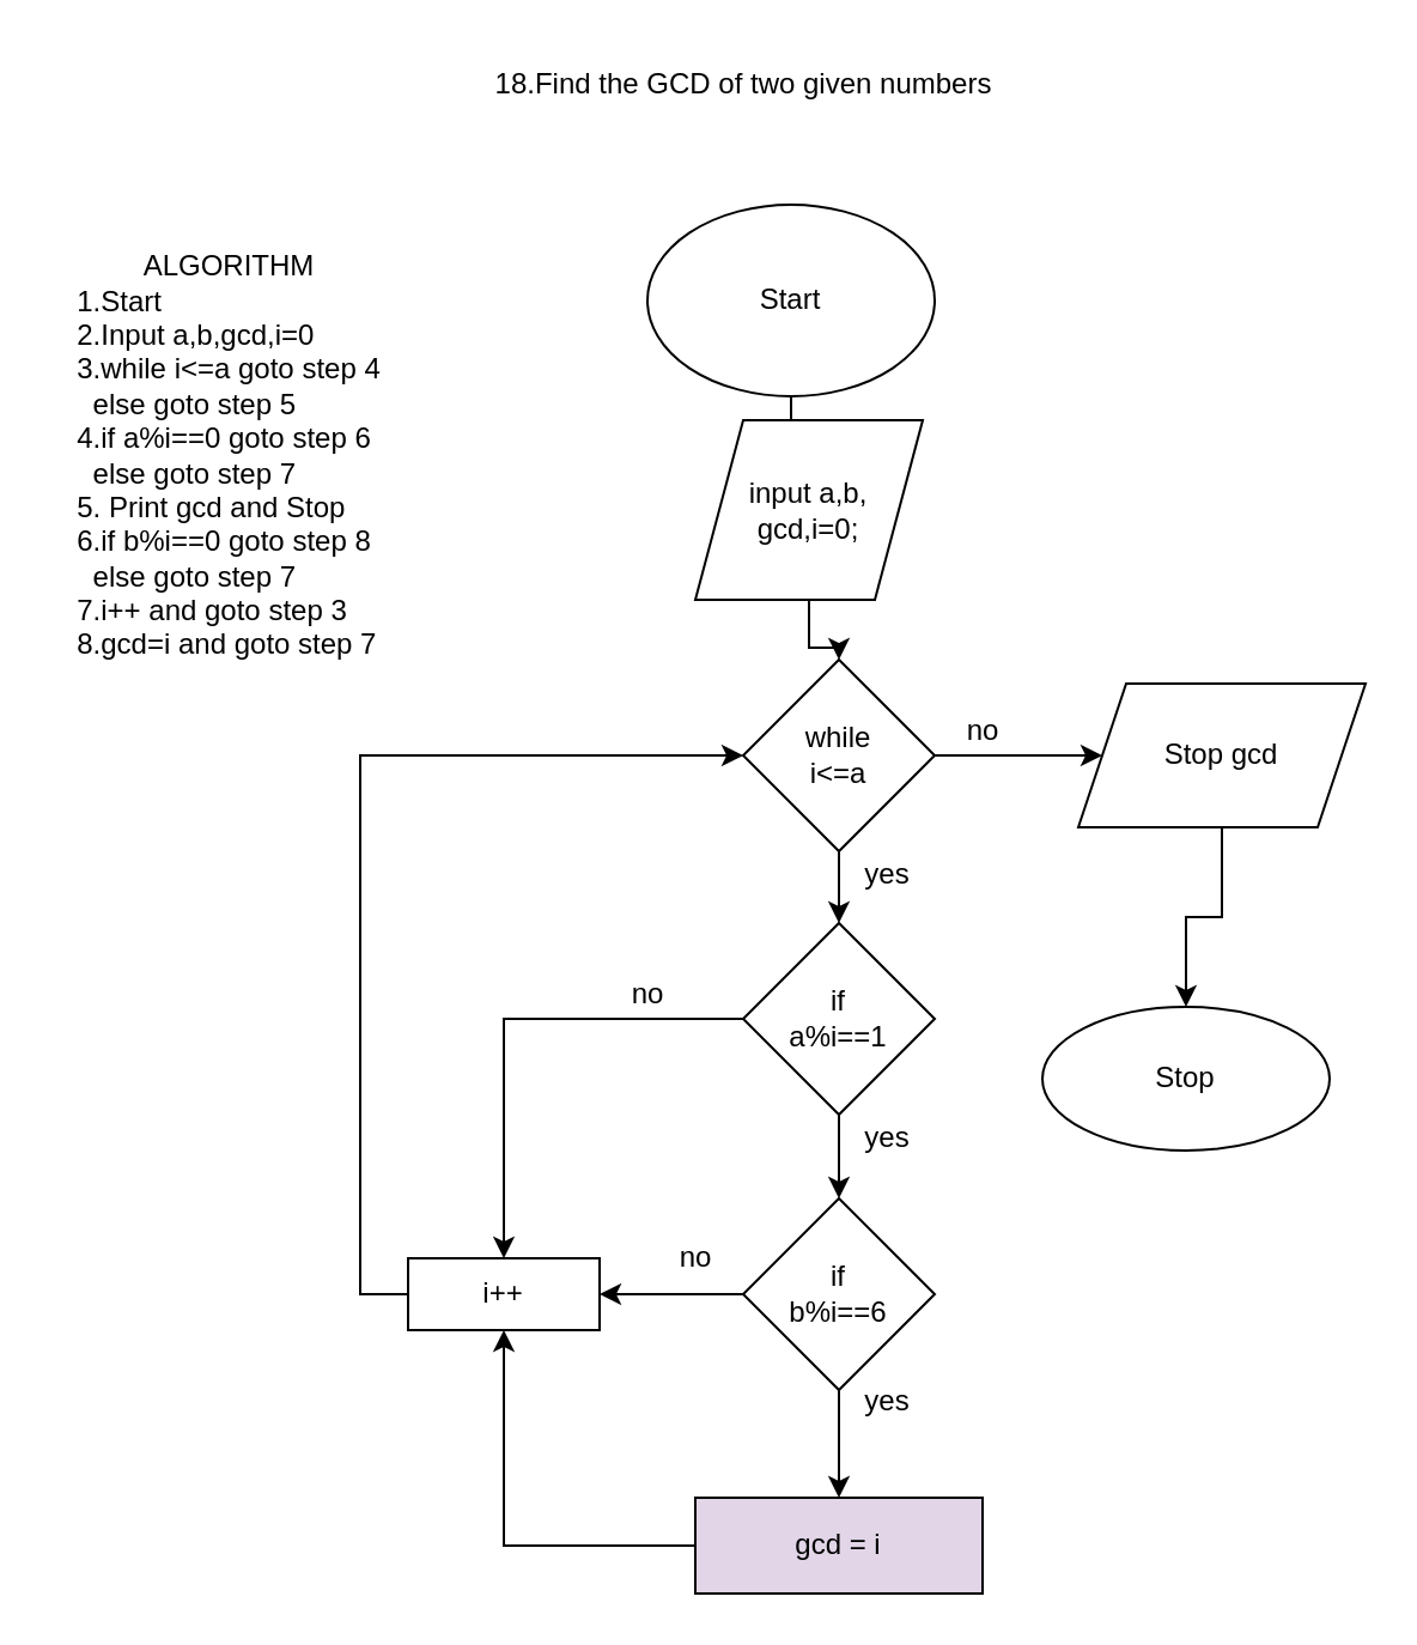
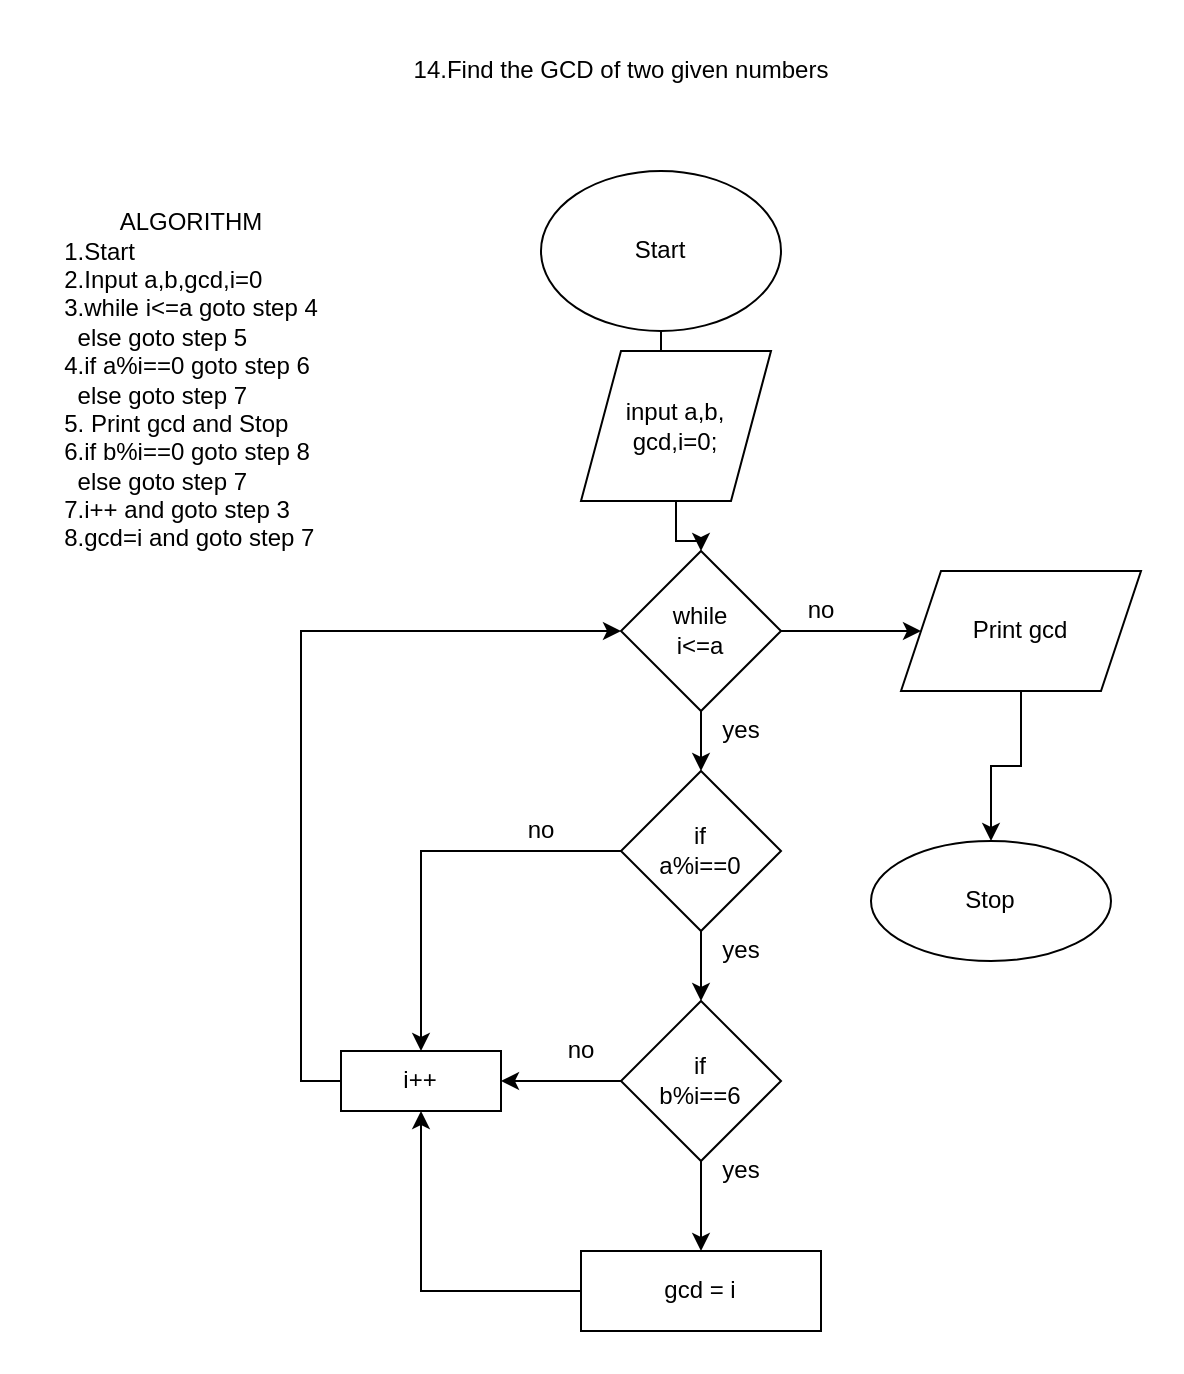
- <mxCell id="28" value="18.Find the GCD of two given numbers" style="text;html=1;align=center;verticalAlign=middle;resizable=0;points=[];autosize=1;strokeColor=none;fillColor=none;" parent="1" vertex="1"><mxGeometry x="195" y="20" width="230" height="30" as="geometry" /></mxCell>
+ <mxCell id="28" value="14.Find the GCD of two given numbers" style="text;html=1;align=center;verticalAlign=middle;resizable=0;points=[];autosize=1;strokeColor=none;fillColor=none;" parent="1" vertex="1"><mxGeometry x="195" y="20" width="230" height="30" as="geometry" /></mxCell>
- <mxCell id="25" value="Stop gcd" style="shape=parallelogram;perimeter=parallelogramPerimeter;whiteSpace=wrap;html=1;fixedSize=1;" parent="1" vertex="1"><mxGeometry x="450" y="285" width="120" height="60" as="geometry" /></mxCell>
+ <mxCell id="25" value="Print gcd" style="shape=parallelogram;perimeter=parallelogramPerimeter;whiteSpace=wrap;html=1;fixedSize=1;" parent="1" vertex="1"><mxGeometry x="450" y="285" width="120" height="60" as="geometry" /></mxCell>
- <mxCell id="11" value="if&lt;br&gt;a%i==1" style="rhombus;whiteSpace=wrap;html=1;" parent="1" vertex="1"><mxGeometry x="310" y="385" width="80" height="80" as="geometry" /></mxCell>
+ <mxCell id="11" value="if&lt;br&gt;a%i==0" style="rhombus;whiteSpace=wrap;html=1;" parent="1" vertex="1"><mxGeometry x="310" y="385" width="80" height="80" as="geometry" /></mxCell>
- <mxCell id="16" value="gcd = i" style="whiteSpace=wrap;html=1;fillColor=#e1d5e7;" parent="1" vertex="1"><mxGeometry x="290" y="625" width="120" height="40" as="geometry" /></mxCell>
+ <mxCell id="16" value="gcd = i" style="whiteSpace=wrap;html=1;" parent="1" vertex="1"><mxGeometry x="290" y="625" width="120" height="40" as="geometry" /></mxCell>
